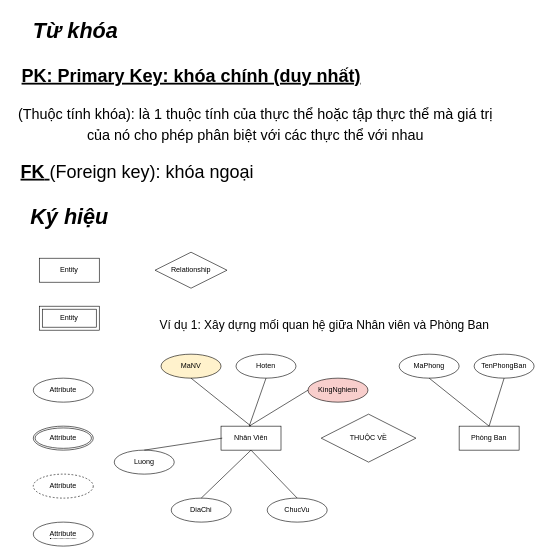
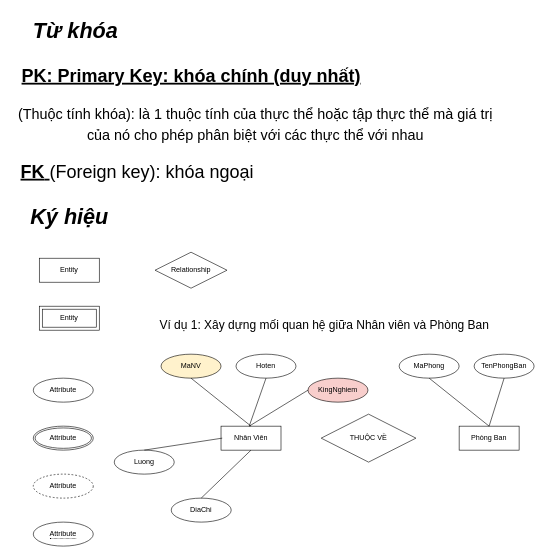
- <mxCell id="24" value="" style="endArrow=none;html=1;rounded=0;exitX=0.5;exitY=1;exitDx=0;exitDy=0;entryX=0.5;entryY=0;entryDx=0;entryDy=0;" edge="1" parent="1" source="15" target="20"><mxGeometry width="50" height="50" relative="1" as="geometry"><mxPoint x="408" y="780" as="sourcePoint" /><mxPoint x="503" y="780" as="targetPoint" /></mxGeometry></mxCell>
- <mxCell id="20" value="ChucVu" style="ellipse;whiteSpace=wrap;html=1;align=center;" vertex="1" parent="1"><mxGeometry x="445" y="830" width="100" height="40" as="geometry" /></mxCell>
